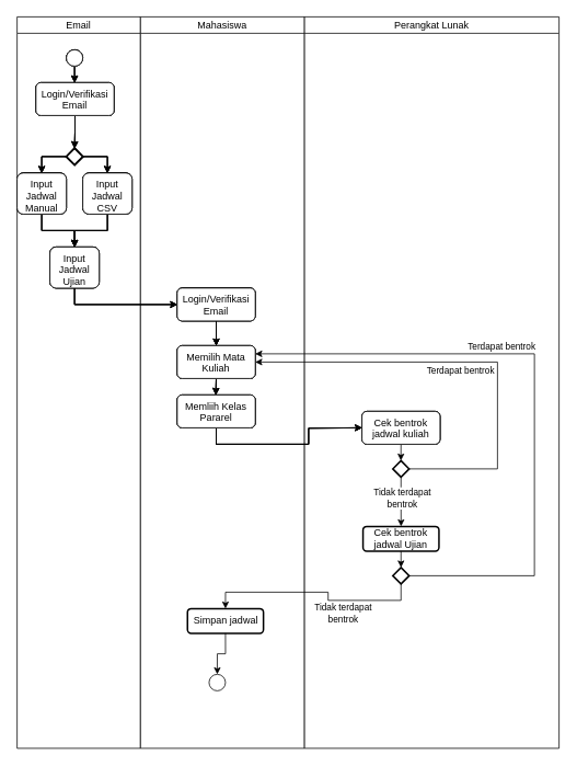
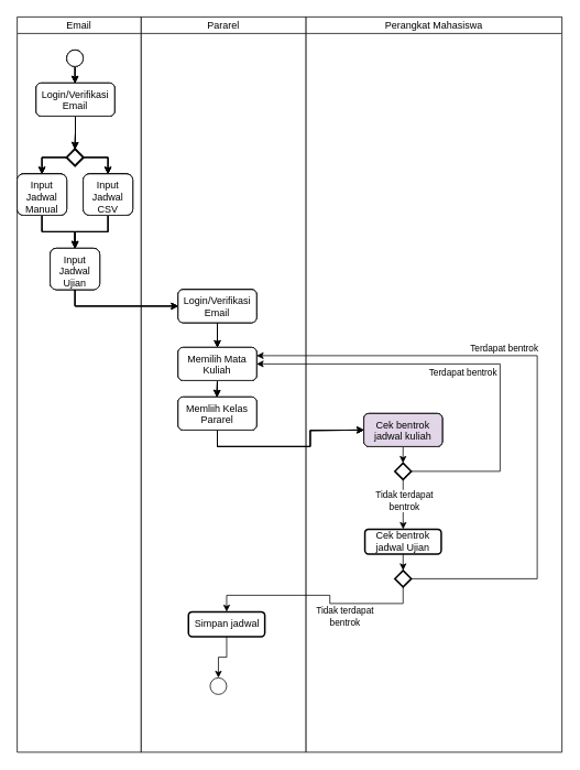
- <mxCell id="3" value="Mahasiswa" style="swimlane;fontStyle=0;childLayout=stackLayout;horizontal=1;startSize=20;fillColor=#ffffff;horizontalStack=0;resizeParent=1;resizeParentMax=0;resizeLast=0;collapsible=0;marginBottom=0;swimlaneFillColor=#ffffff;movable=0;resizable=0;rotatable=0;deletable=0;editable=0;locked=1;connectable=0;" vertex="1" parent="2"><mxGeometry x="100" width="200" height="890" as="geometry" /></mxCell>
+ <mxCell id="3" value="Pararel" style="swimlane;fontStyle=0;childLayout=stackLayout;horizontal=1;startSize=20;fillColor=#ffffff;horizontalStack=0;resizeParent=1;resizeParentMax=0;resizeLast=0;collapsible=0;marginBottom=0;swimlaneFillColor=#ffffff;movable=0;resizable=0;rotatable=0;deletable=0;editable=0;locked=1;connectable=0;" vertex="1" parent="2"><mxGeometry x="100" width="200" height="890" as="geometry" /></mxCell>
- <mxCell id="4" value="Perangkat Lunak" style="swimlane;fontStyle=0;childLayout=stackLayout;horizontal=1;startSize=20;fillColor=#ffffff;horizontalStack=0;resizeParent=1;resizeParentMax=0;resizeLast=0;collapsible=0;marginBottom=0;swimlaneFillColor=#ffffff;movable=0;resizable=0;rotatable=0;deletable=0;editable=0;locked=1;connectable=0;" vertex="1" parent="2"><mxGeometry x="300" width="310" height="890" as="geometry" /></mxCell>
+ <mxCell id="4" value="Perangkat Mahasiswa" style="swimlane;fontStyle=0;childLayout=stackLayout;horizontal=1;startSize=20;fillColor=#ffffff;horizontalStack=0;resizeParent=1;resizeParentMax=0;resizeLast=0;collapsible=0;marginBottom=0;swimlaneFillColor=#ffffff;movable=0;resizable=0;rotatable=0;deletable=0;editable=0;locked=1;connectable=0;" vertex="1" parent="2"><mxGeometry x="300" width="310" height="890" as="geometry" /></mxCell>
- <mxCell id="88" value="Cek bentrok jadwal kuliah" style="rounded=1;whiteSpace=wrap;html=1;verticalAlign=top;movable=1;resizable=1;rotatable=1;deletable=1;editable=1;locked=0;connectable=1;" vertex="1" parent="1"><mxGeometry x="440" y="500" width="95" height="40" as="geometry" /></mxCell>
+ <mxCell id="88" value="Cek bentrok jadwal kuliah" style="rounded=1;whiteSpace=wrap;html=1;verticalAlign=top;movable=1;resizable=1;rotatable=1;deletable=1;editable=1;locked=0;connectable=1;fillColor=#e1d5e7;" vertex="1" parent="1"><mxGeometry x="440" y="500" width="95" height="40" as="geometry" /></mxCell>
